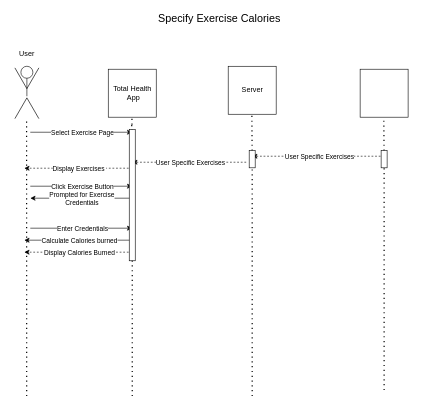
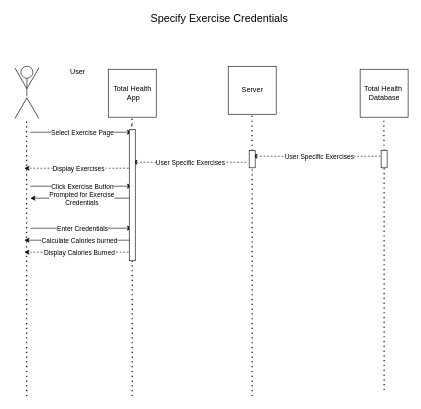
- <mxCell id="26" value="&lt;font style=&quot;font-size: 18px&quot;&gt;Specify Exercise Calories&lt;/font&gt;" style="text;html=1;resizable=0;autosize=1;align=center;verticalAlign=middle;points=[];fillColor=none;strokeColor=none;rounded=0;" vertex="1" parent="1"><mxGeometry x="245" y="20" width="240" height="20" as="geometry" /></mxCell>
+ <mxCell id="26" value="&lt;font style=&quot;font-size: 18px&quot;&gt;Specify Exercise Credentials&lt;/font&gt;" style="text;html=1;resizable=0;autosize=1;align=center;verticalAlign=middle;points=[];fillColor=none;strokeColor=none;rounded=0;" vertex="1" parent="1"><mxGeometry x="245" y="20" width="240" height="20" as="geometry" /></mxCell>
- <mxCell id="19" value="User" style="text;html=1;resizable=0;autosize=1;align=center;verticalAlign=middle;points=[];fillColor=none;strokeColor=none;rounded=0;" vertex="1" parent="1"><mxGeometry x="24.33" y="80" width="40" height="20" as="geometry" /></mxCell>
+ <mxCell id="19" value="User" style="text;html=1;resizable=0;autosize=1;align=center;verticalAlign=middle;points=[];fillColor=none;strokeColor=none;rounded=0;" vertex="1" parent="1"><mxGeometry x="109.33" y="110" width="40" height="20" as="geometry" /></mxCell>
+ <mxCell id="18" value="Total Health&amp;nbsp;&lt;br&gt;Database" style="text;html=1;resizable=0;autosize=1;align=center;verticalAlign=middle;points=[];fillColor=none;strokeColor=none;rounded=0;" vertex="1" parent="1"><mxGeometry x="600" y="139.91" width="80" height="30" as="geometry" /></mxCell>
